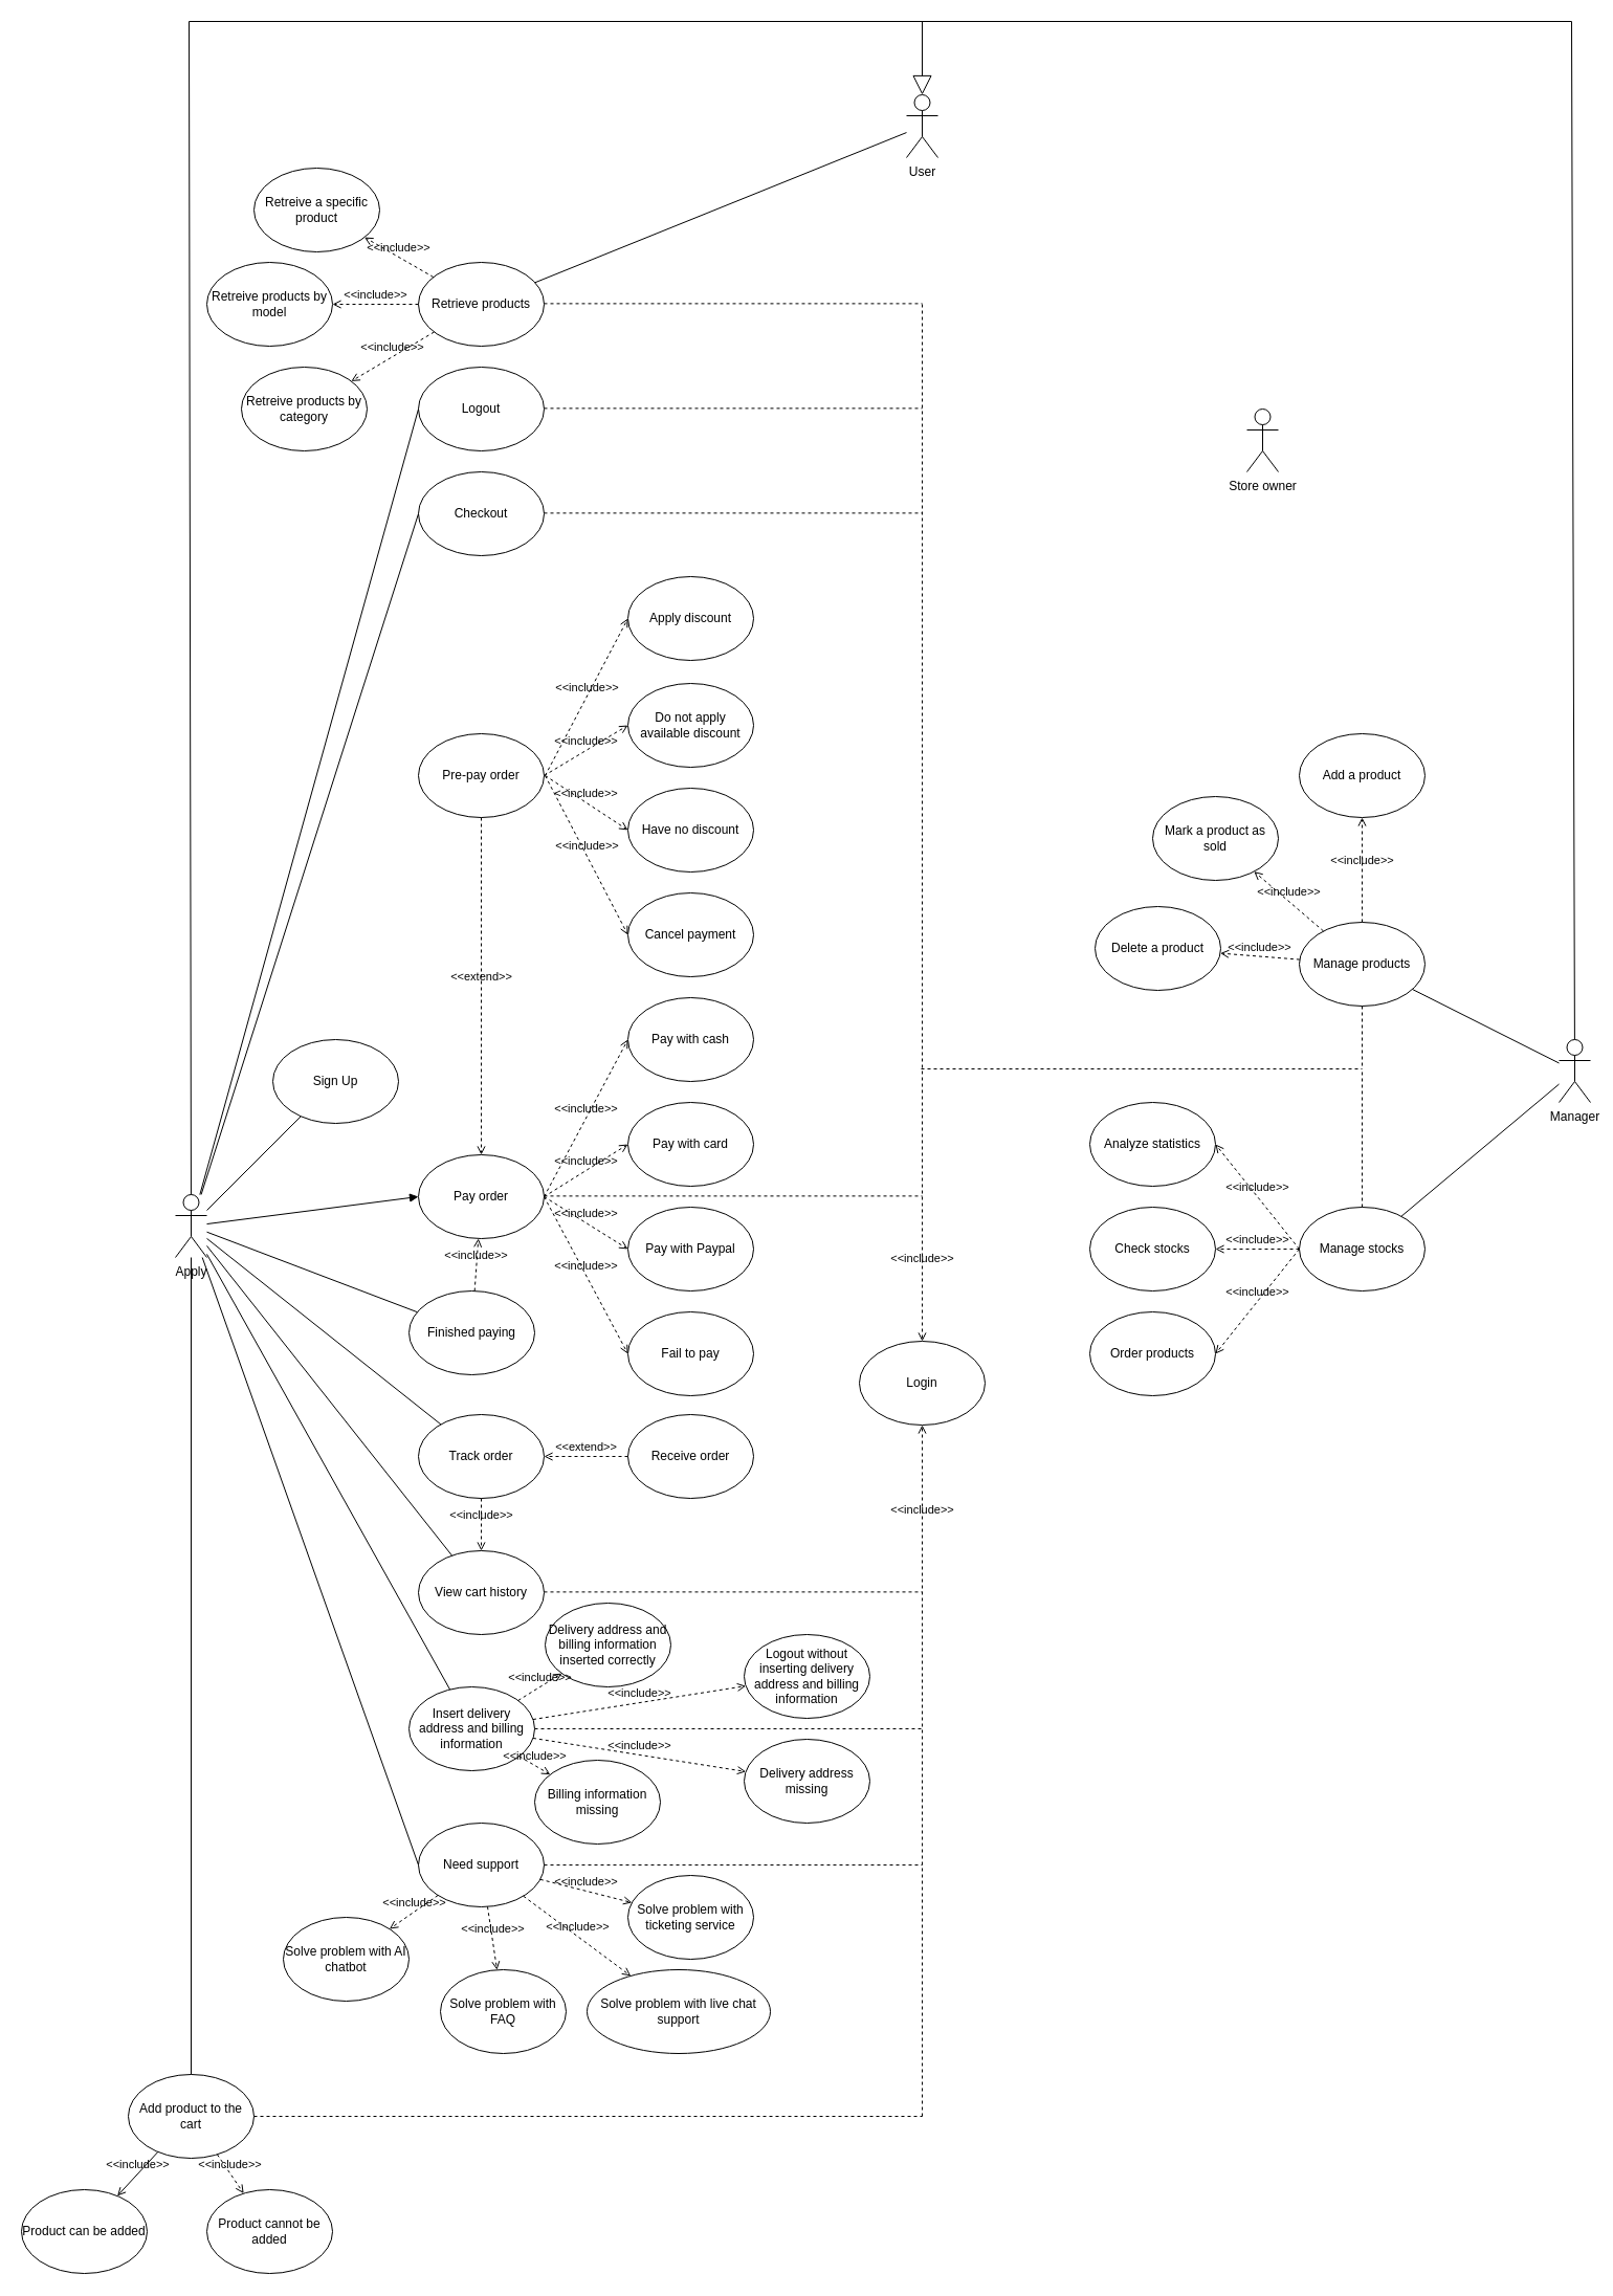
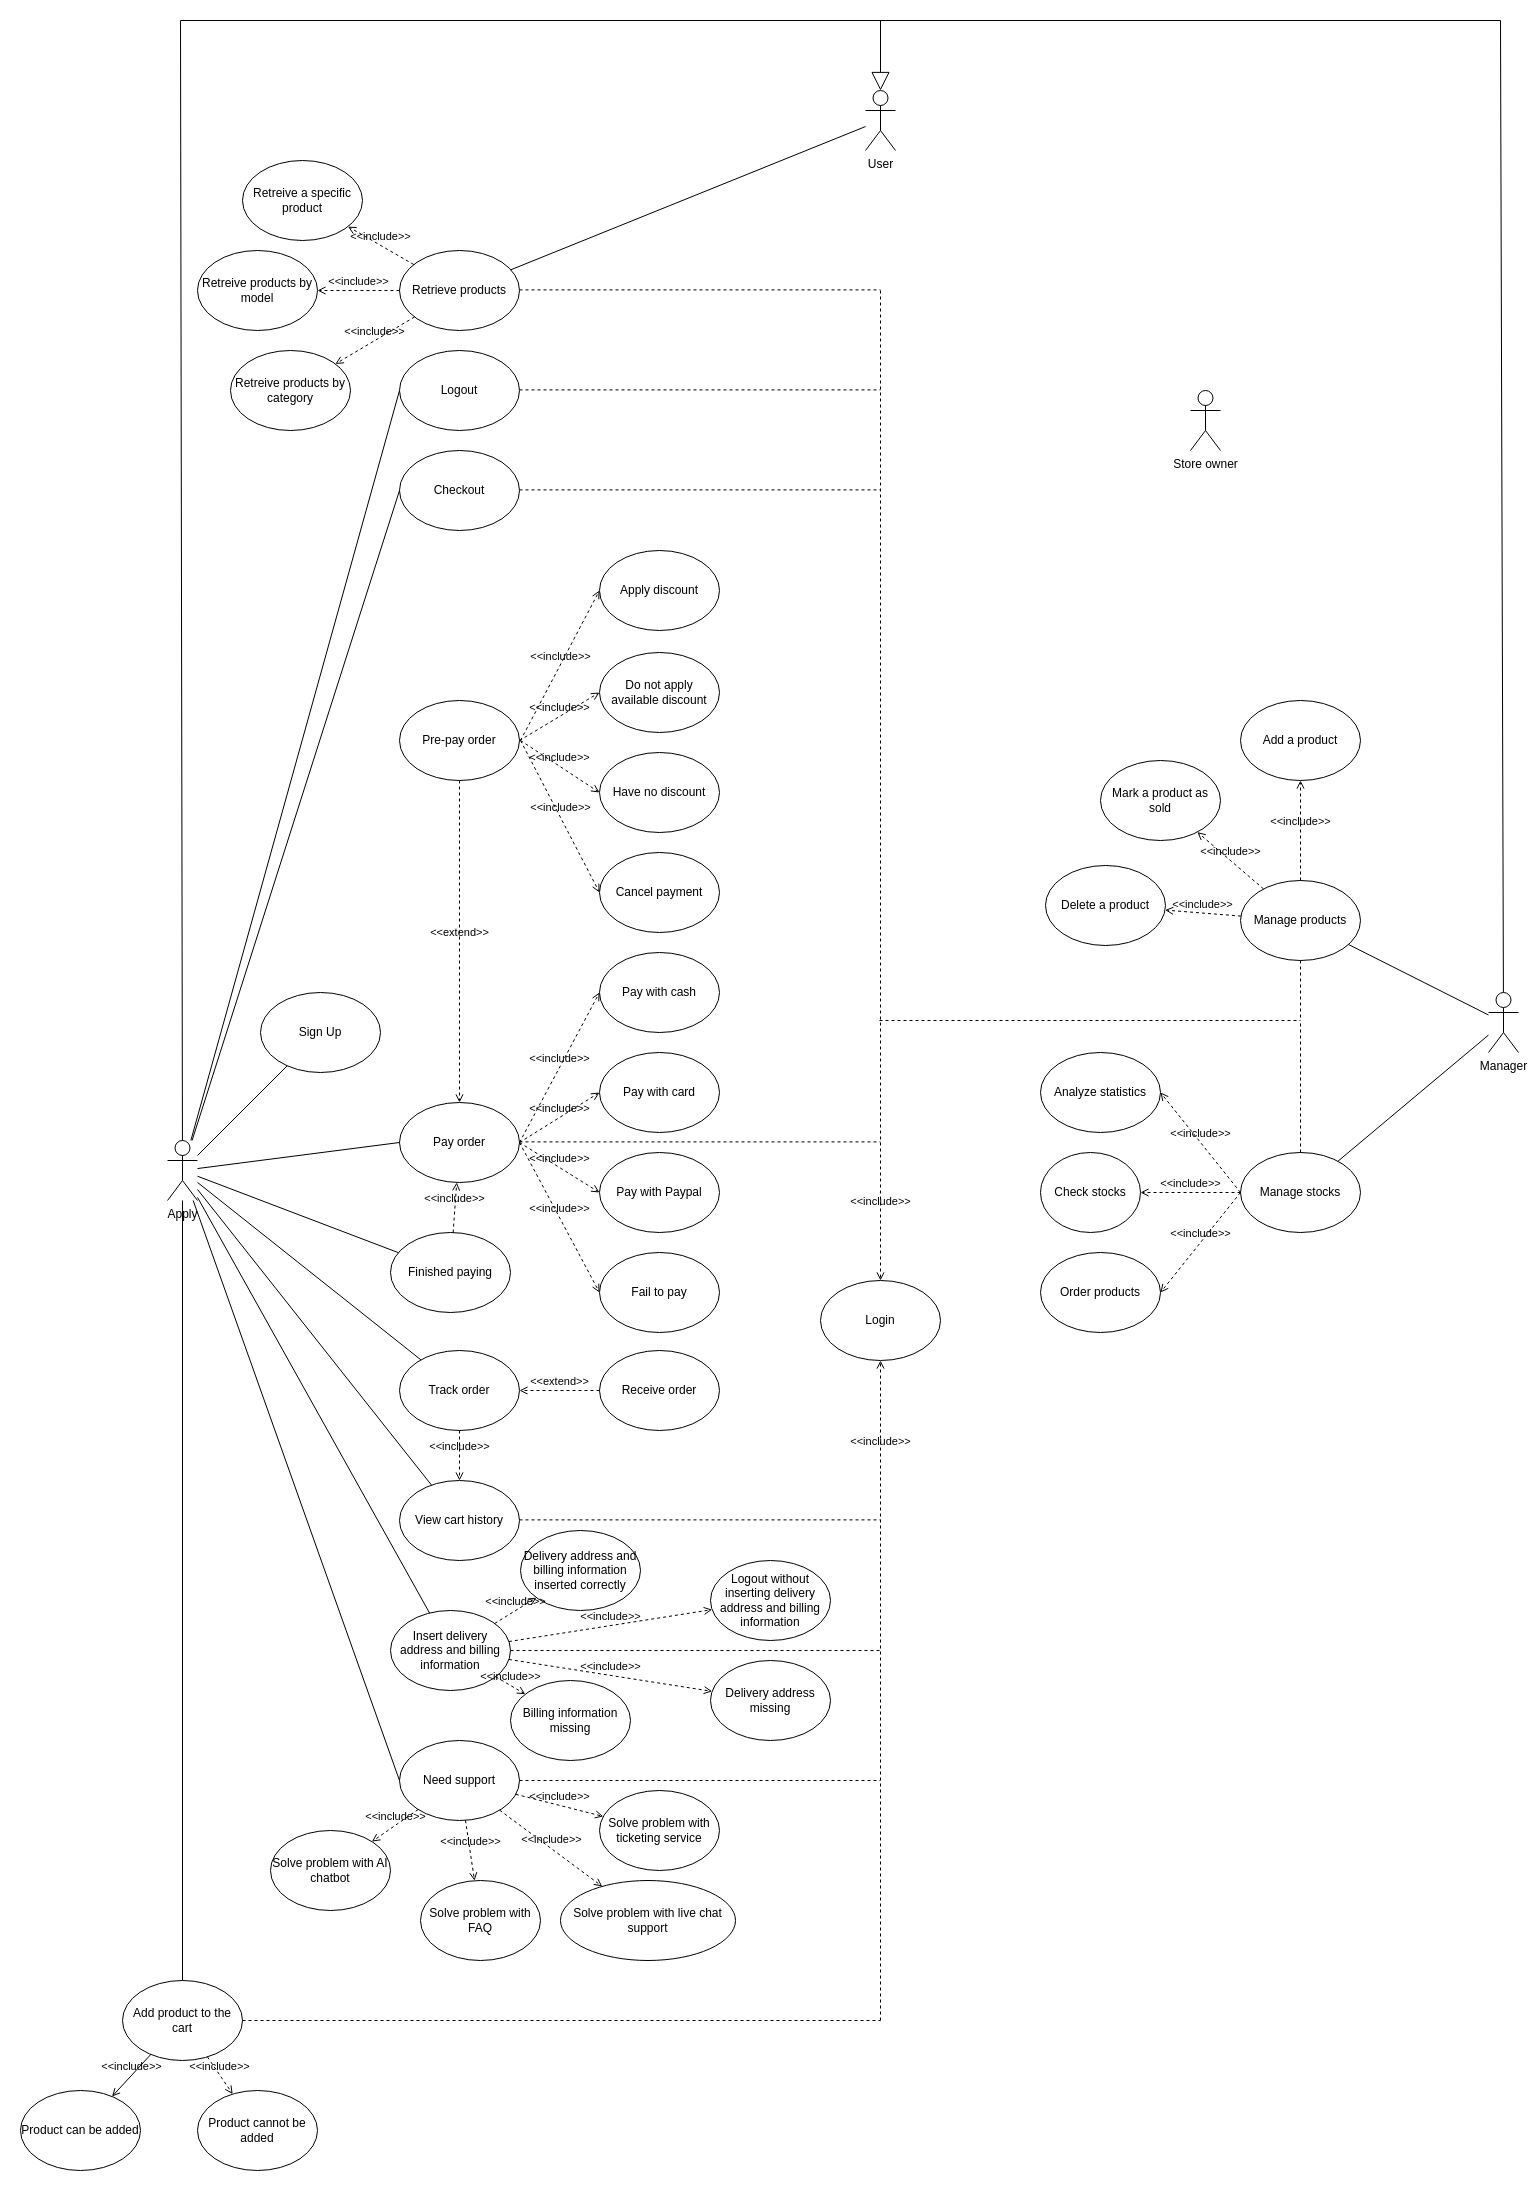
- <mxCell id="43" value="" style="endArrow=block;html=1;rounded=0;entryX=0;entryY=0.5;entryDx=0;entryDy=0;" parent="1" source="41" target="2" edge="1"><mxGeometry width="50" height="50" relative="1" as="geometry"><mxPoint x="340" y="1130" as="sourcePoint" /><mxPoint x="390" y="1080" as="targetPoint" /></mxGeometry></mxCell>
+ <mxCell id="43" value="" style="endArrow=none;html=1;rounded=0;entryX=0;entryY=0.5;entryDx=0;entryDy=0;" parent="1" source="41" target="2" edge="1"><mxGeometry width="50" height="50" relative="1" as="geometry"><mxPoint x="340" y="1130" as="sourcePoint" /><mxPoint x="390" y="1080" as="targetPoint" /></mxGeometry></mxCell>
- <mxCell id="33" value="Check stocks" style="ellipse;whiteSpace=wrap;html=1;" parent="1" vertex="1"><mxGeometry x="1040" y="1152" width="120" height="80" as="geometry" /></mxCell>
+ <mxCell id="33" value="Check stocks" style="ellipse;whiteSpace=wrap;html=1;" parent="1" vertex="1"><mxGeometry x="1040" y="1152" width="100" height="80" as="geometry" /></mxCell>
